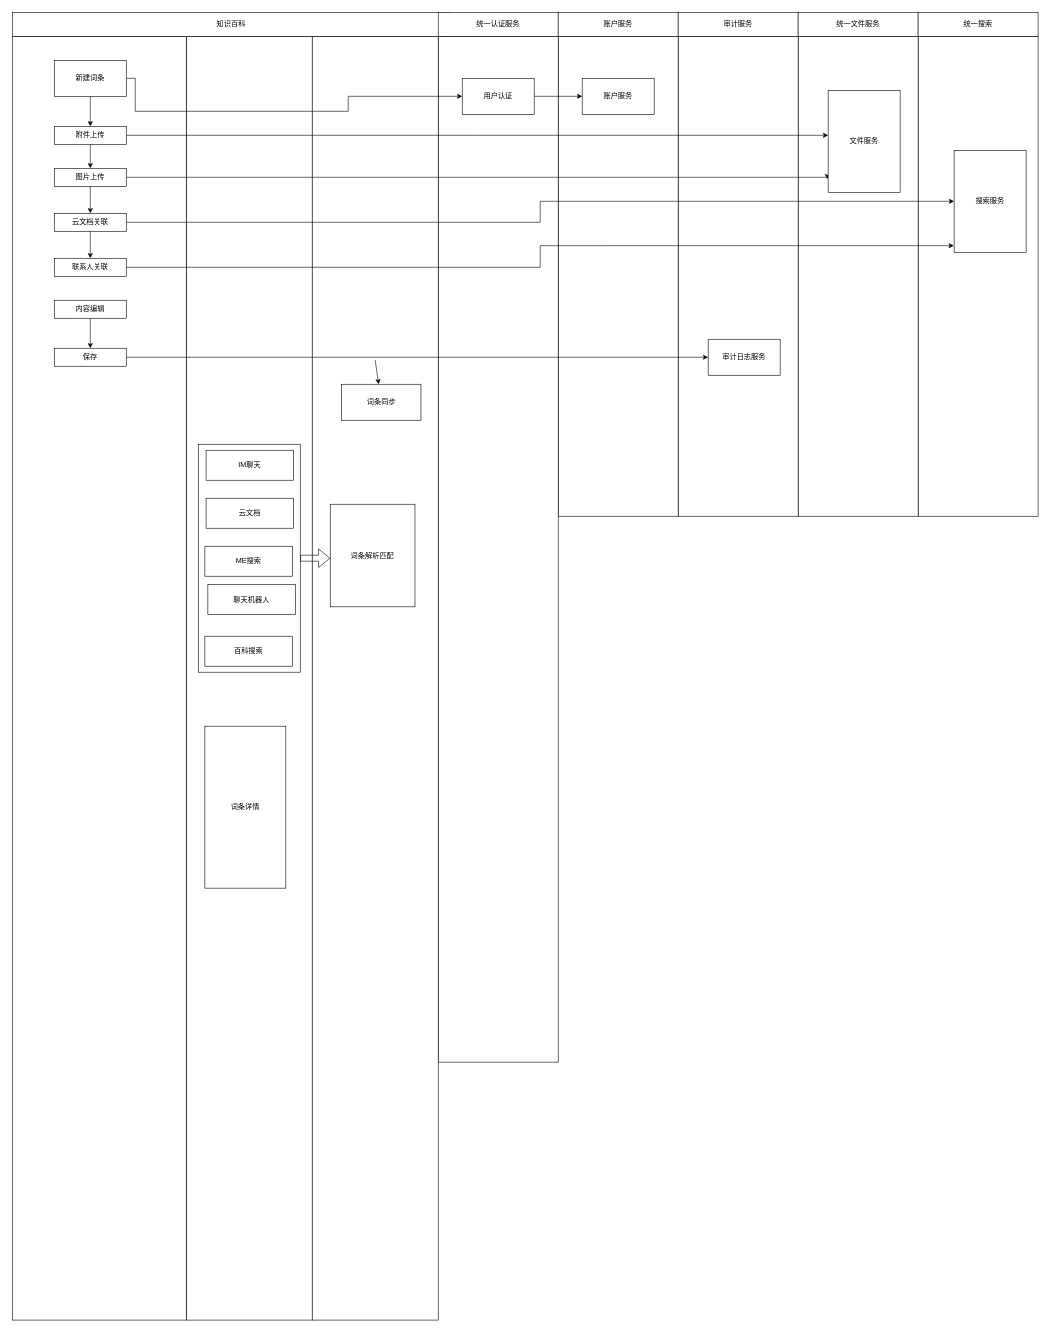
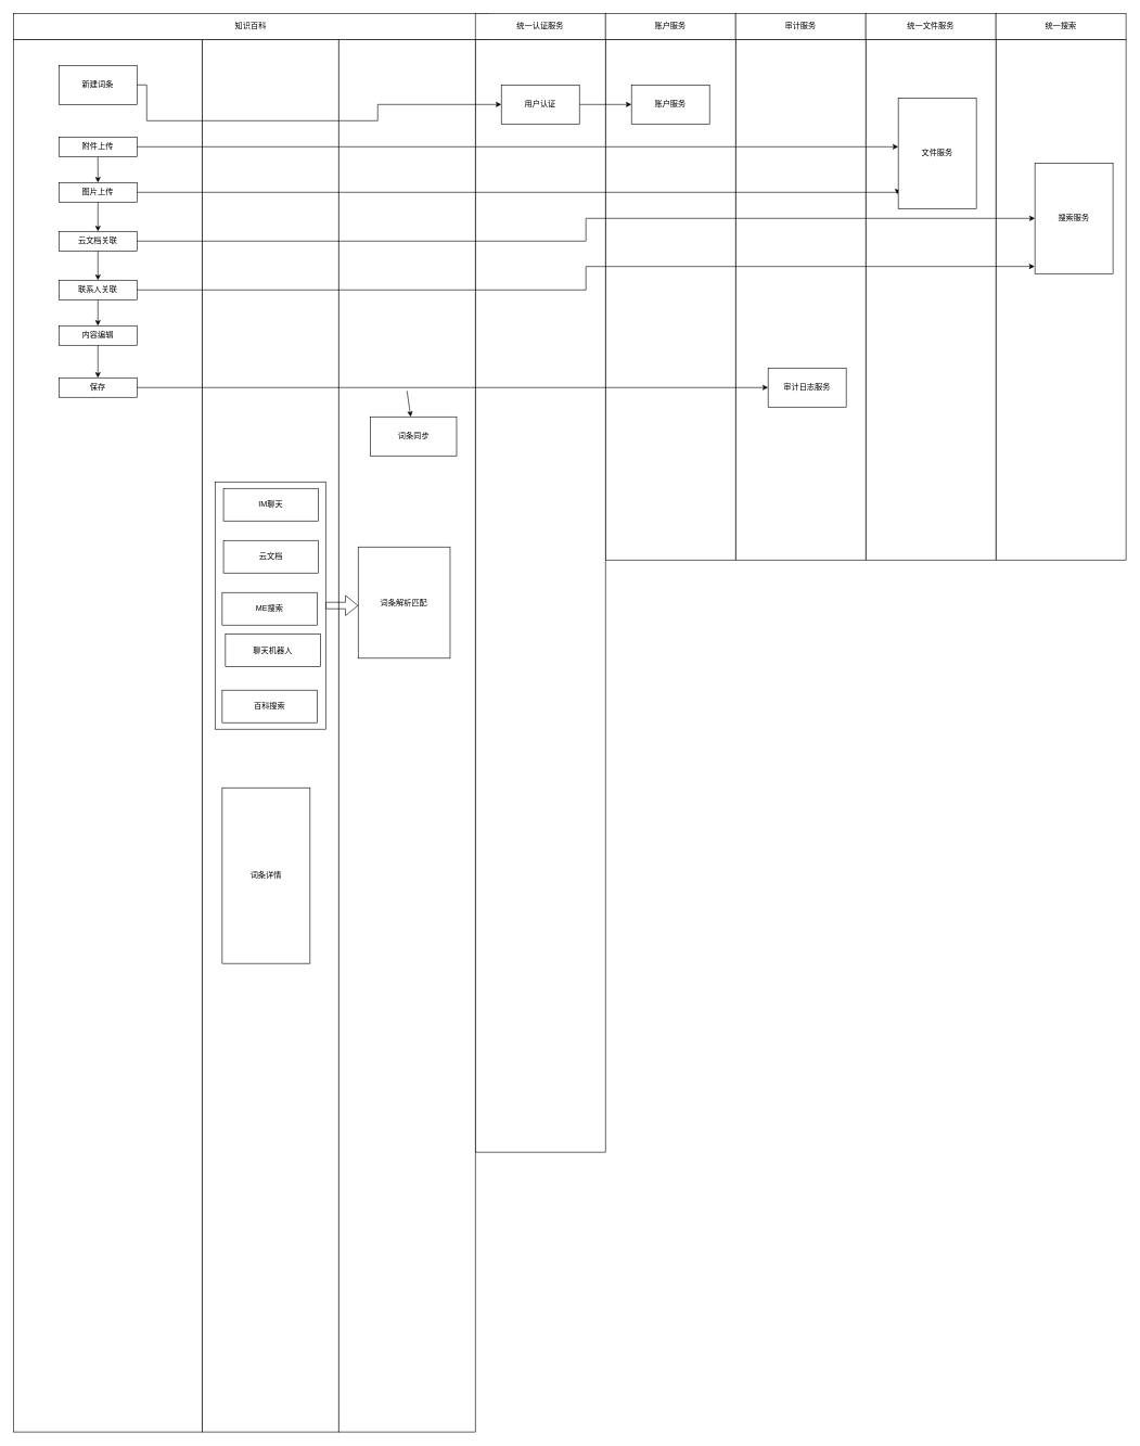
- <mxCell id="34" style="edgeStyle=orthogonalEdgeStyle;rounded=0;orthogonalLoop=1;jettySize=auto;html=1;entryX=0.5;entryY=0;entryDx=0;entryDy=0;" parent="1" source="35" target="15" edge="1"><mxGeometry relative="1" as="geometry" /></mxCell>
+ <mxCell id="23" value="" style="edgeStyle=orthogonalEdgeStyle;rounded=0;orthogonalLoop=1;jettySize=auto;html=1;" parent="1" source="24" target="38" edge="1"><mxGeometry relative="1" as="geometry" /></mxCell>
